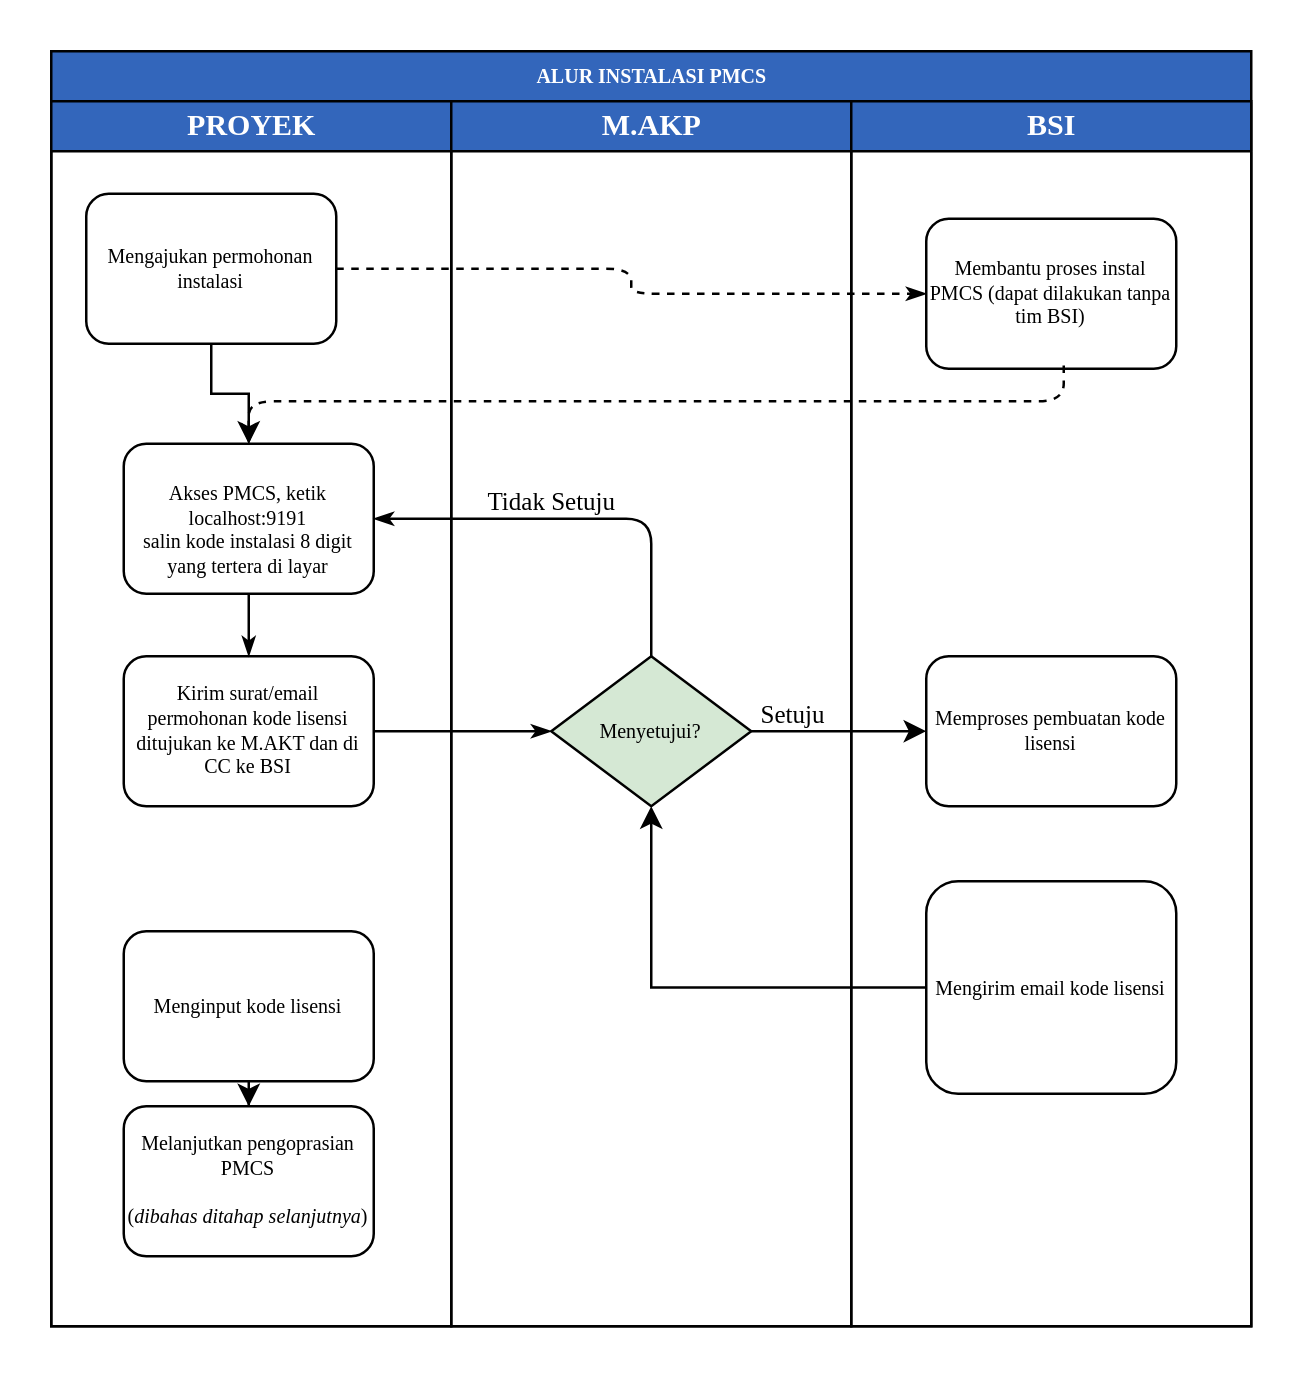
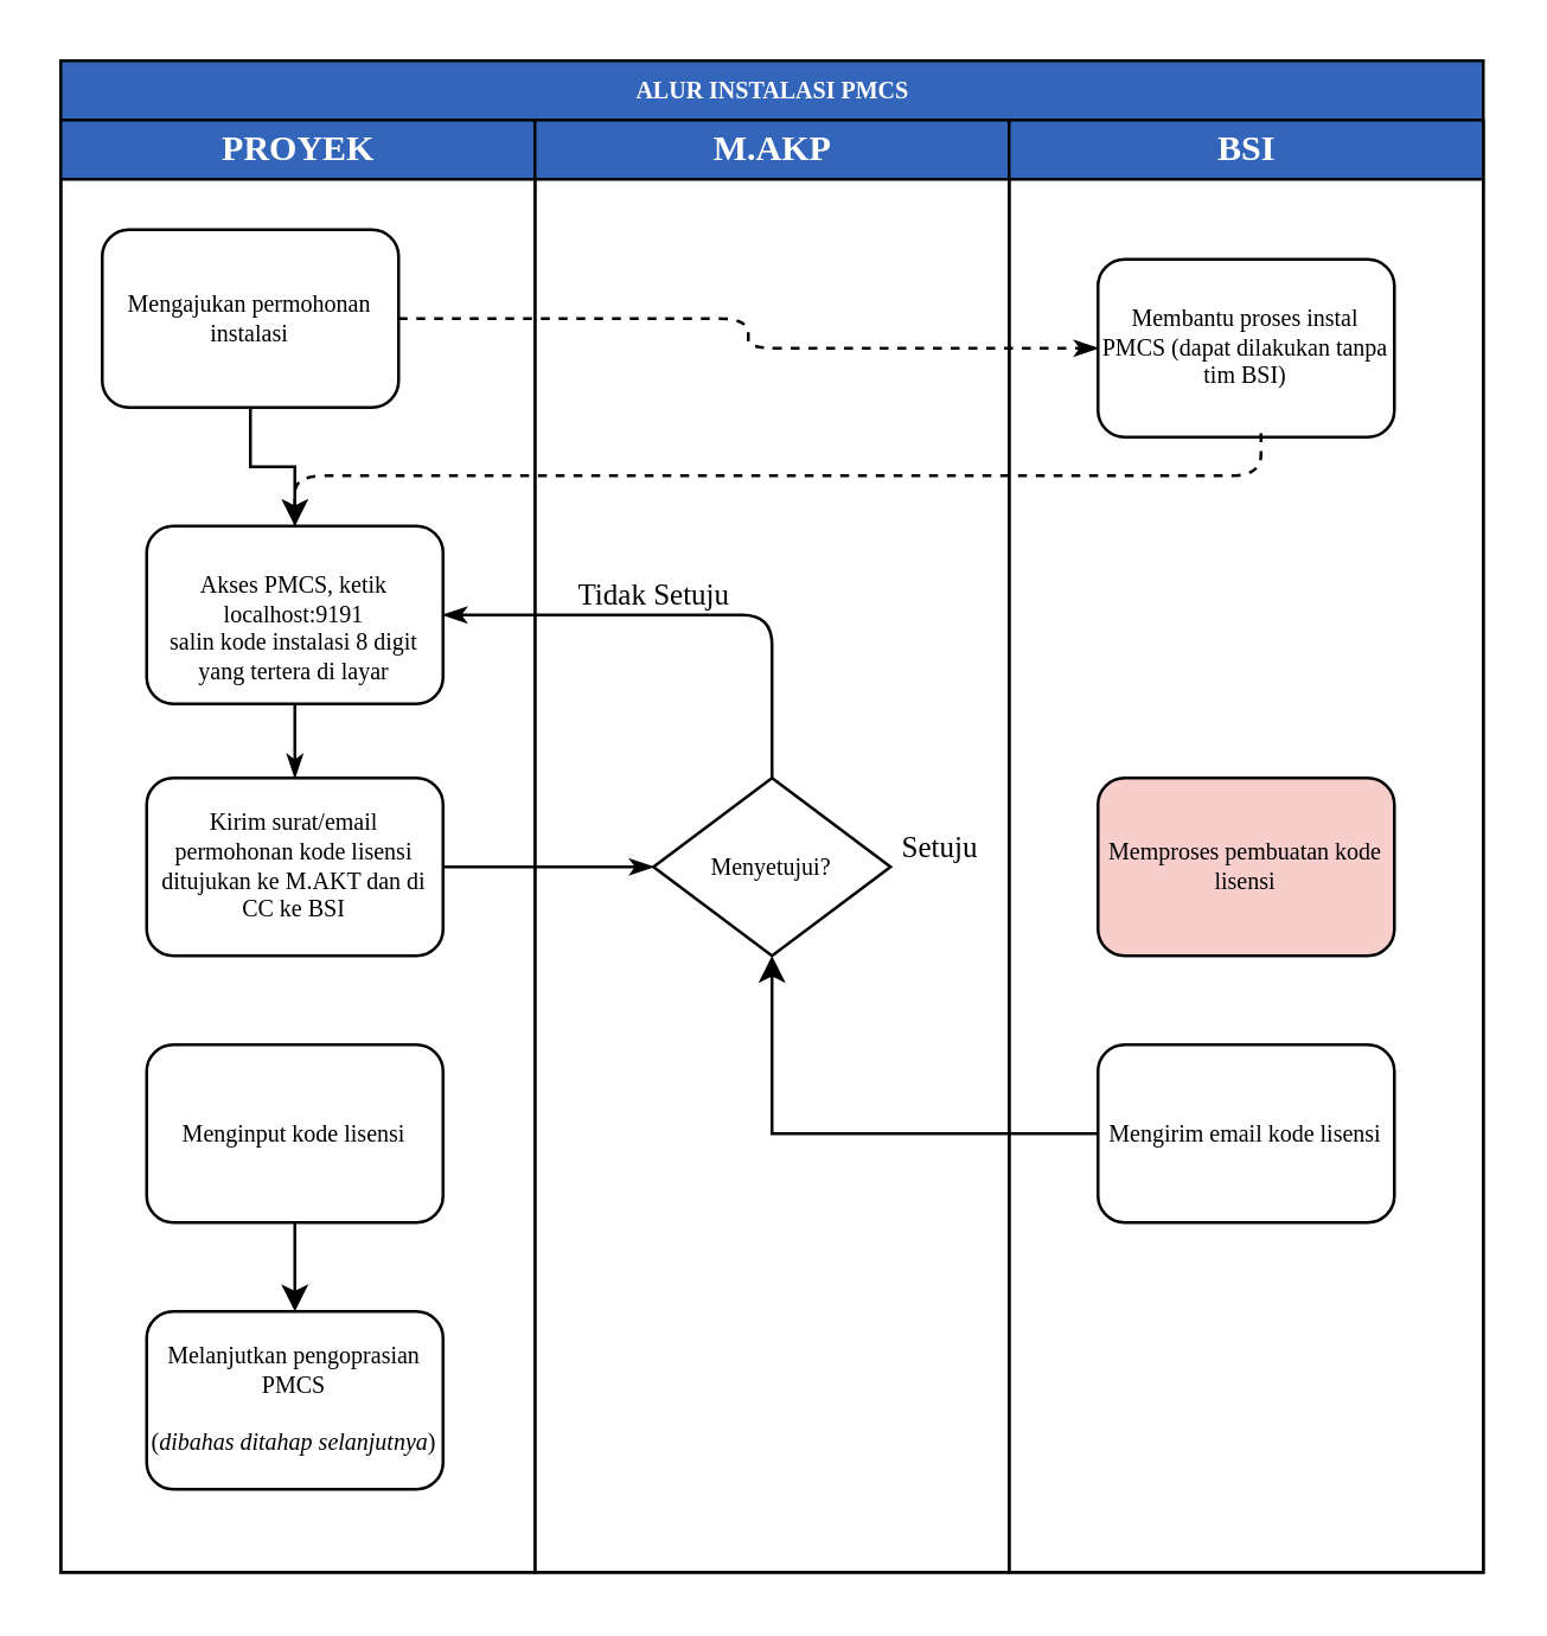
- <mxCell id="15" value="Menyetujui?" style="rhombus;whiteSpace=wrap;html=1;rounded=0;shadow=0;labelBackgroundColor=none;strokeWidth=1;fontFamily=Verdana;fontSize=8;align=center;fillColor=#d5e8d4;" parent="14" vertex="1"><mxGeometry x="40" y="222" width="80" height="60" as="geometry" /></mxCell>
+ <mxCell id="15" value="Menyetujui?" style="rhombus;whiteSpace=wrap;html=1;rounded=0;shadow=0;labelBackgroundColor=none;strokeWidth=1;fontFamily=Verdana;fontSize=8;align=center;" parent="14" vertex="1"><mxGeometry x="40" y="222" width="80" height="60" as="geometry" /></mxCell>
- <mxCell id="22" value="" style="edgeStyle=orthogonalEdgeStyle;rounded=0;orthogonalLoop=1;jettySize=auto;html=1;fontFamily=Verdana;" parent="2" source="15" target="20" edge="1"><mxGeometry relative="1" as="geometry" /></mxCell>
- <mxCell id="20" value="&lt;div&gt;Memproses pembuatan kode lisensi&lt;/div&gt;" style="rounded=1;whiteSpace=wrap;html=1;shadow=0;labelBackgroundColor=none;strokeWidth=1;fontFamily=Verdana;fontSize=8;align=center;" parent="18" vertex="1"><mxGeometry x="30" y="222" width="100" height="60" as="geometry" /></mxCell>
+ <mxCell id="20" value="&lt;div&gt;Memproses pembuatan kode lisensi&lt;/div&gt;" style="rounded=1;whiteSpace=wrap;html=1;shadow=0;labelBackgroundColor=none;strokeWidth=1;fontFamily=Verdana;fontSize=8;align=center;fillColor=#f8cecc;" parent="18" vertex="1"><mxGeometry x="30" y="222" width="100" height="60" as="geometry" /></mxCell>
- <mxCell id="21" value="Mengirim email kode lisensi" style="rounded=1;whiteSpace=wrap;html=1;shadow=0;labelBackgroundColor=none;strokeWidth=1;fontFamily=Verdana;fontSize=8;align=center;" parent="18" vertex="1"><mxGeometry x="30" y="312" width="100" height="85" as="geometry" /></mxCell>
+ <mxCell id="21" value="Mengirim email kode lisensi" style="rounded=1;whiteSpace=wrap;html=1;shadow=0;labelBackgroundColor=none;strokeWidth=1;fontFamily=Verdana;fontSize=8;align=center;" parent="18" vertex="1"><mxGeometry x="30" y="312" width="100" height="60" as="geometry" /></mxCell>
- <mxCell id="10" value="Menginput kode lisensi" style="rounded=1;whiteSpace=wrap;html=1;shadow=0;labelBackgroundColor=none;strokeWidth=1;fontFamily=Verdana;fontSize=8;align=center;" parent="3" vertex="1"><mxGeometry x="29" y="332" width="100" height="60" as="geometry" /></mxCell>
+ <mxCell id="10" value="Menginput kode lisensi" style="rounded=1;whiteSpace=wrap;html=1;shadow=0;labelBackgroundColor=none;strokeWidth=1;fontFamily=Verdana;fontSize=8;align=center;" parent="3" vertex="1"><mxGeometry x="29" y="312" width="100" height="60" as="geometry" /></mxCell>
